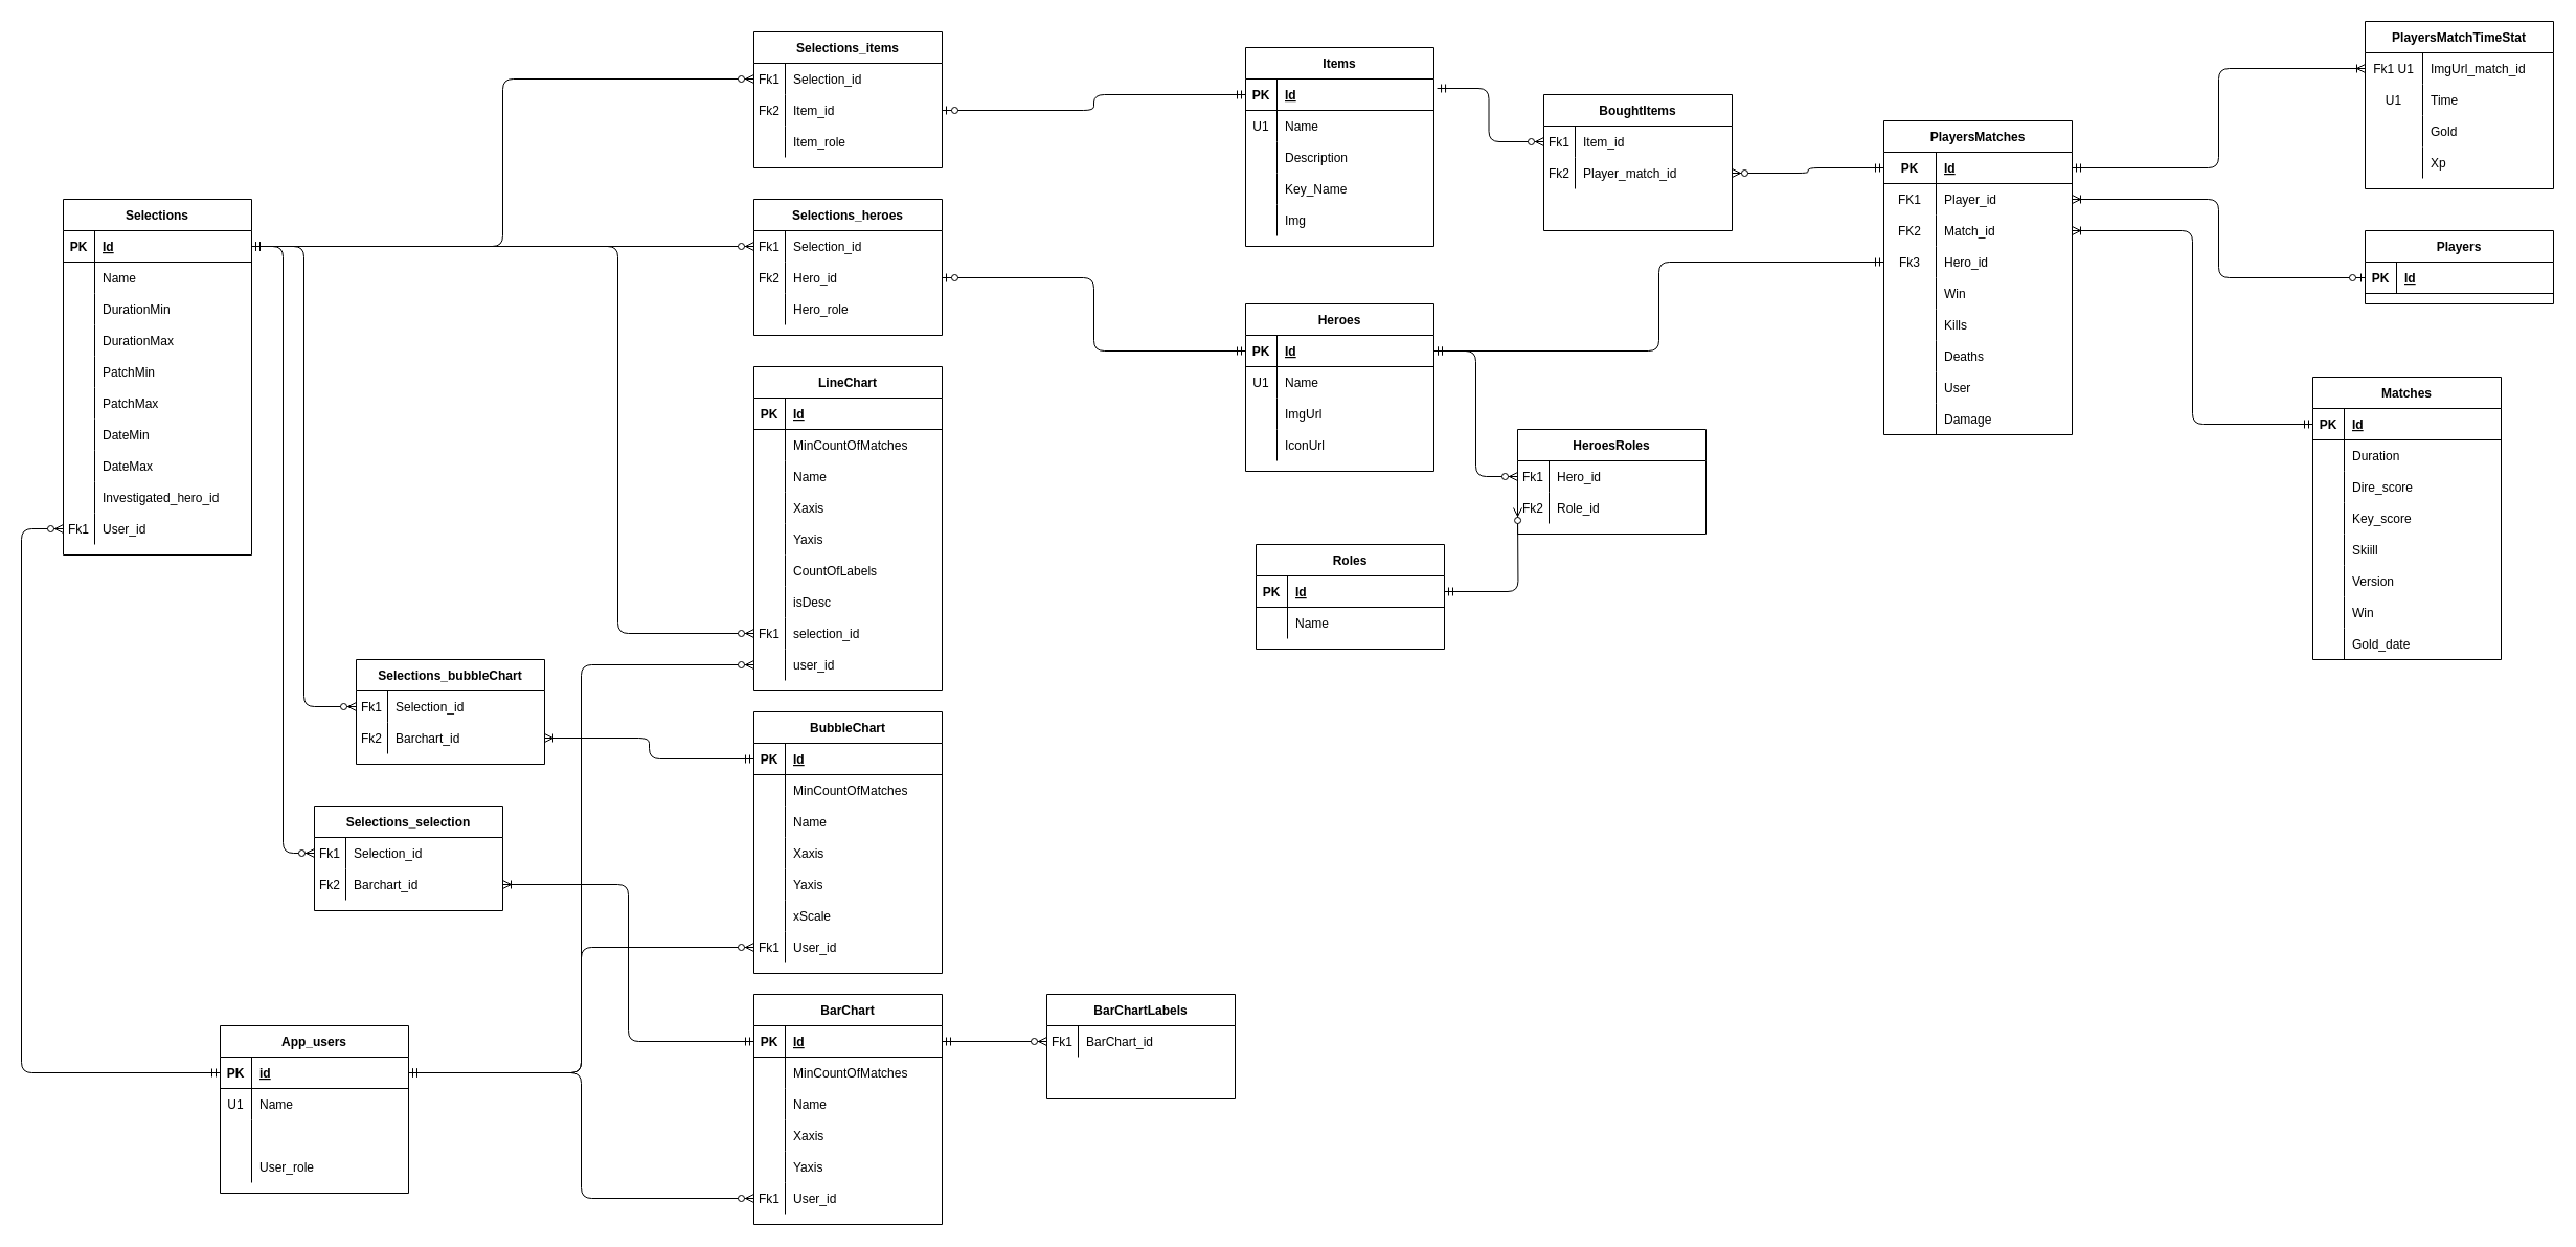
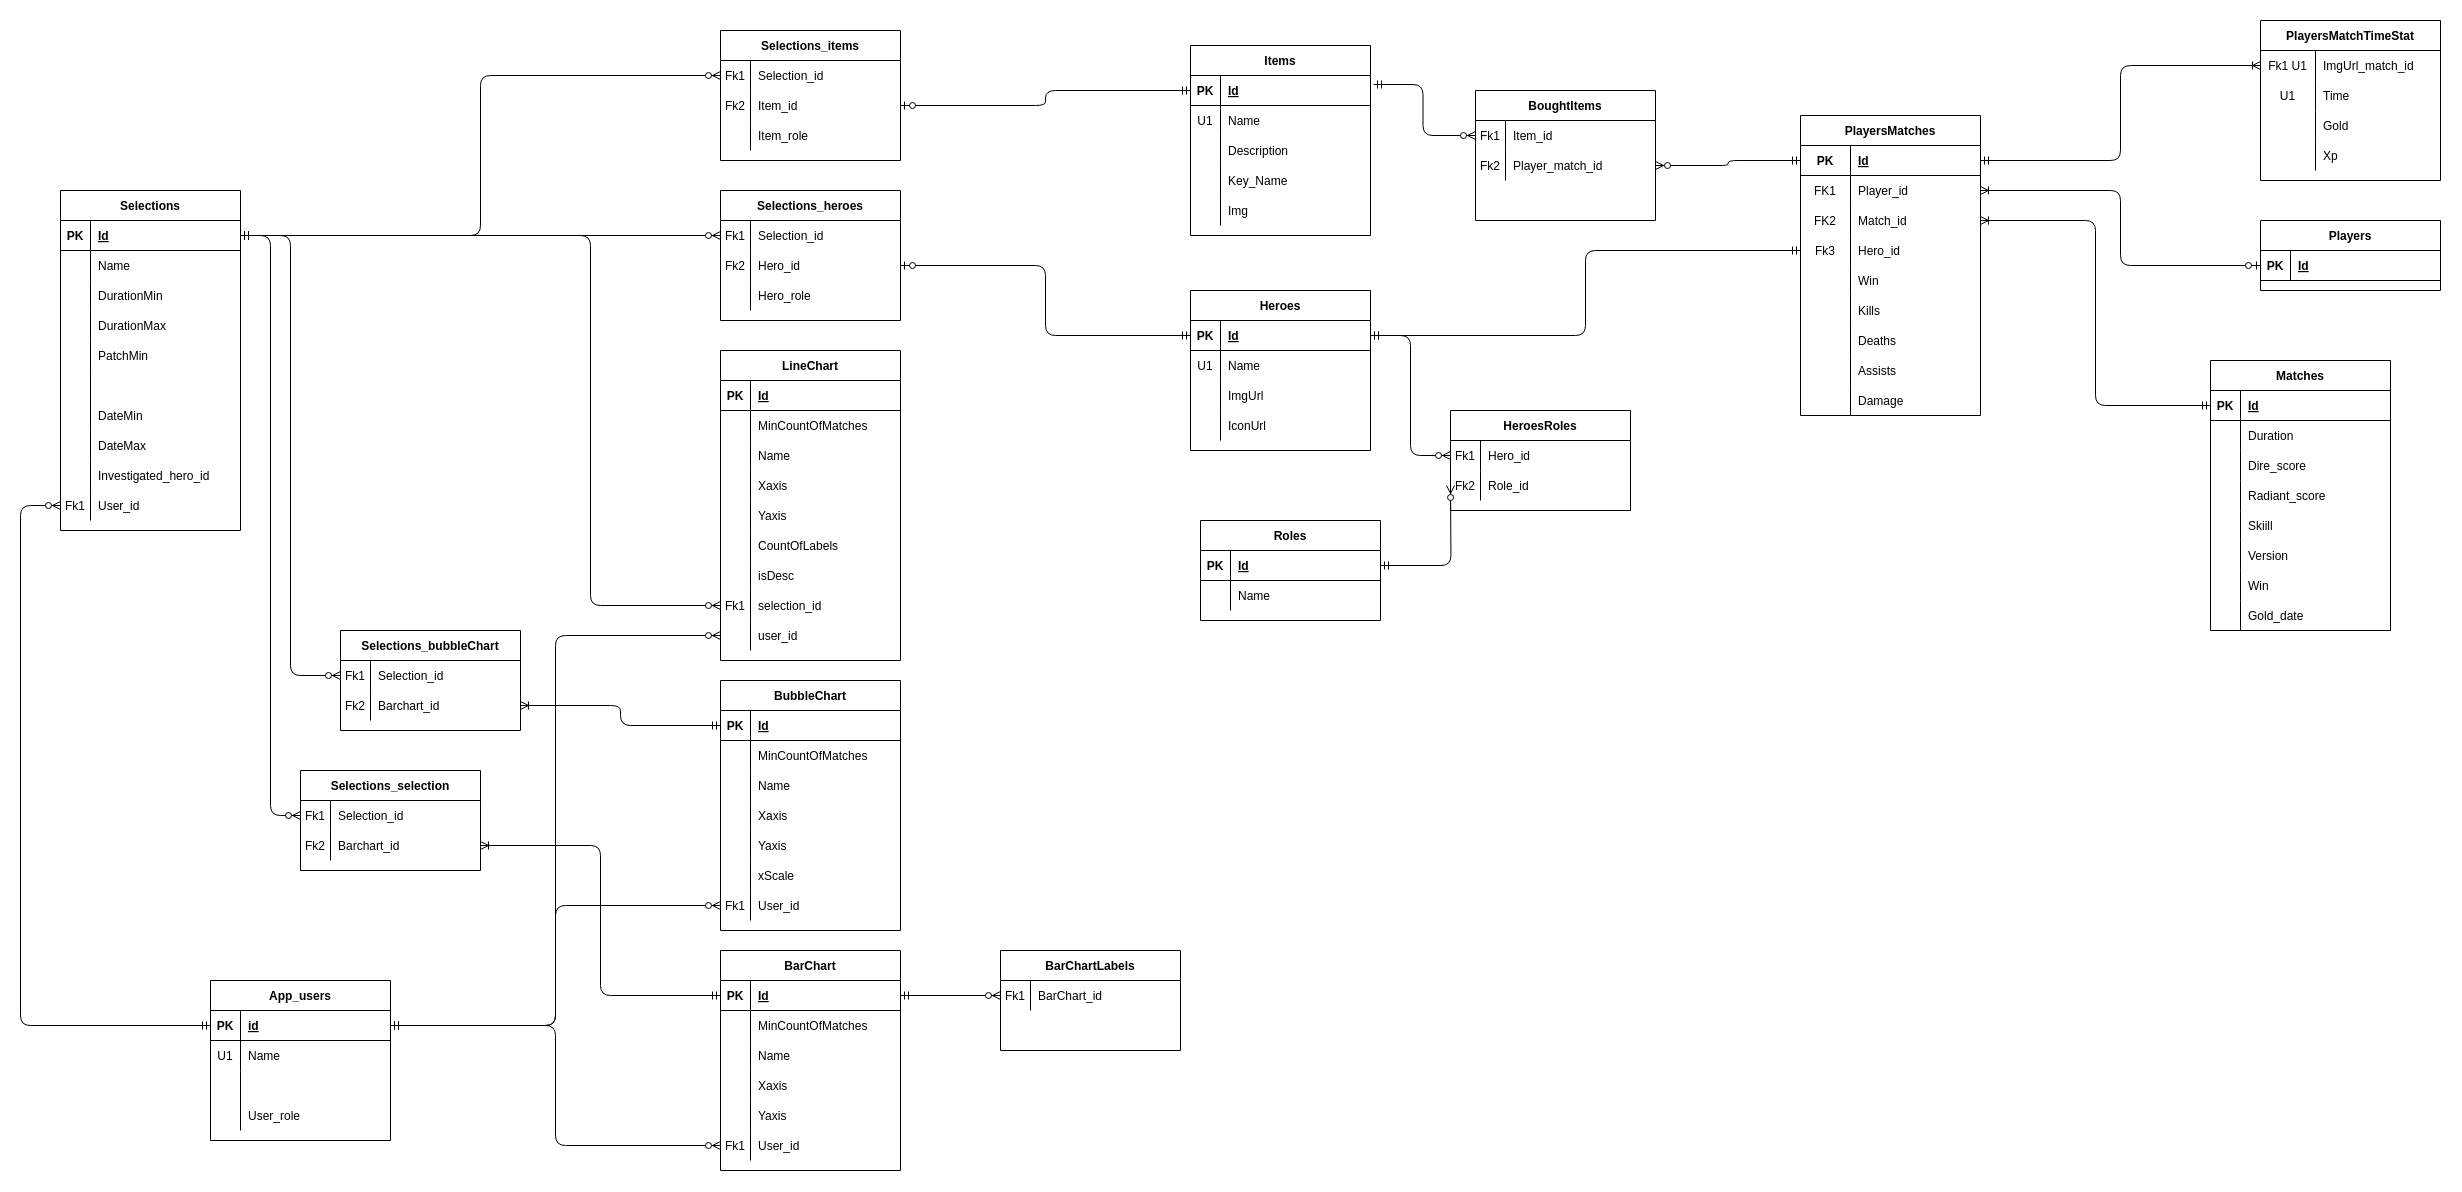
- <mxCell id="55" value="User" style="shape=partialRectangle;connectable=0;fillColor=none;top=0;left=0;bottom=0;right=0;align=left;spacingLeft=6;overflow=hidden;" parent="53" vertex="1"><mxGeometry x="50" width="130" height="30" as="geometry" /></mxCell>
+ <mxCell id="55" value="Assists" style="shape=partialRectangle;connectable=0;fillColor=none;top=0;left=0;bottom=0;right=0;align=left;spacingLeft=6;overflow=hidden;" parent="53" vertex="1"><mxGeometry x="50" width="130" height="30" as="geometry" /></mxCell>
- <mxCell id="237" value="PatchMax" style="shape=partialRectangle;connectable=0;fillColor=none;top=0;left=0;bottom=0;right=0;align=left;spacingLeft=6;overflow=hidden;" vertex="1" parent="235"><mxGeometry x="30" width="150" height="30" as="geometry" /></mxCell>
- <mxCell id="14" value="Key_score" style="shape=partialRectangle;connectable=0;fillColor=none;top=0;left=0;bottom=0;right=0;align=left;spacingLeft=6;overflow=hidden;" parent="12" vertex="1"><mxGeometry x="30" width="150" height="30" as="geometry" /></mxCell>
+ <mxCell id="14" value="Radiant_score" style="shape=partialRectangle;connectable=0;fillColor=none;top=0;left=0;bottom=0;right=0;align=left;spacingLeft=6;overflow=hidden;" parent="12" vertex="1"><mxGeometry x="30" width="150" height="30" as="geometry" /></mxCell>
